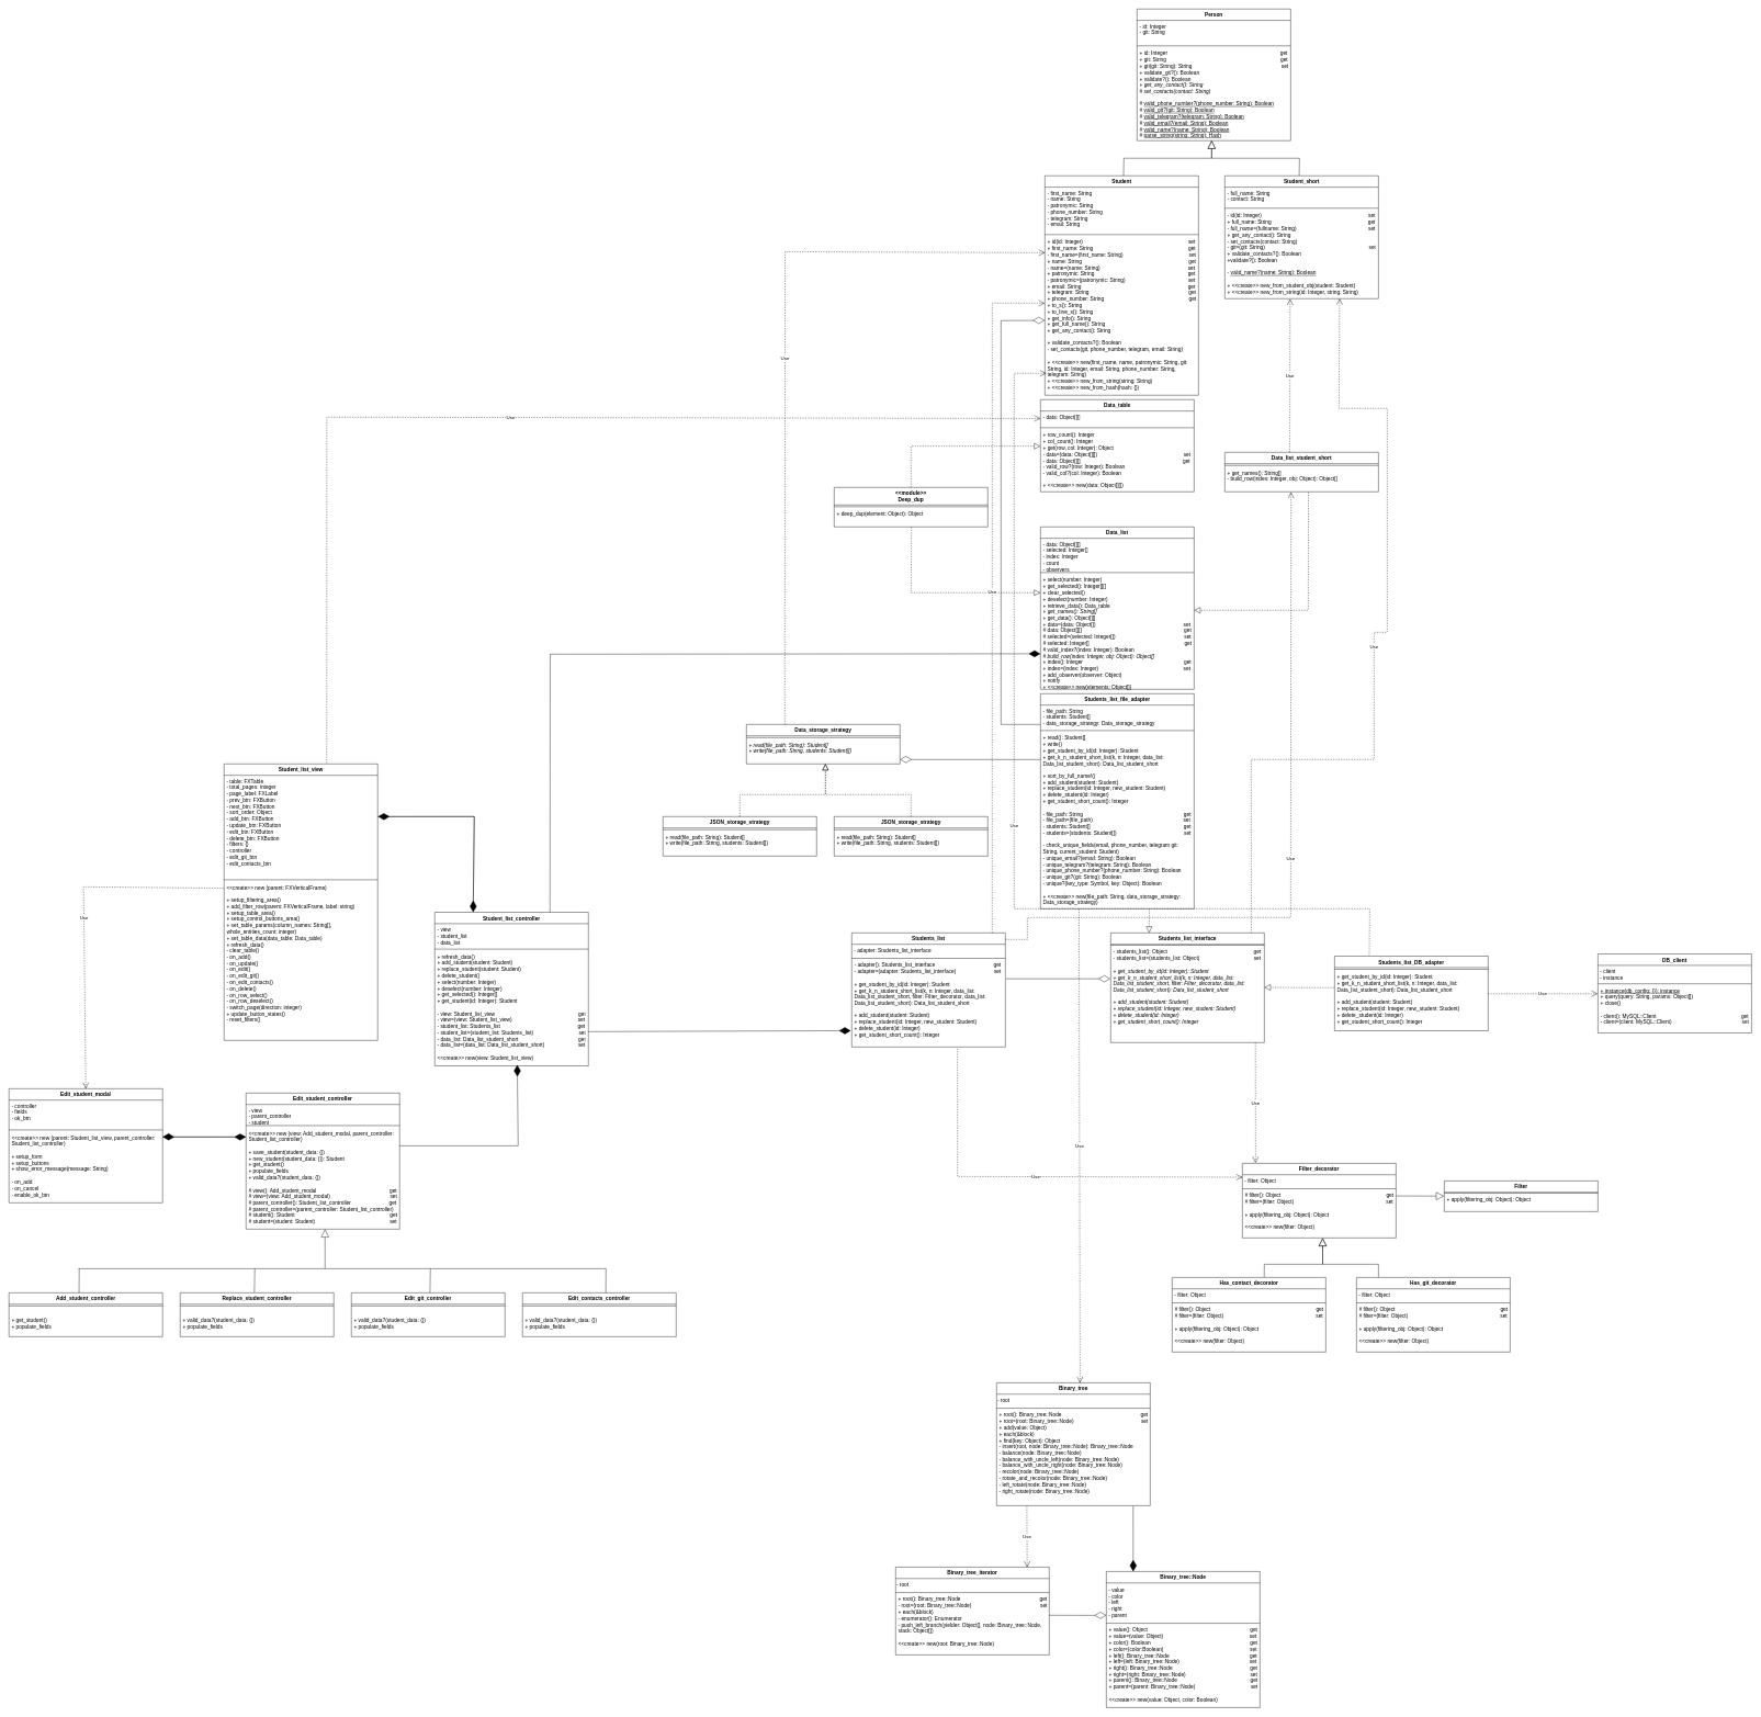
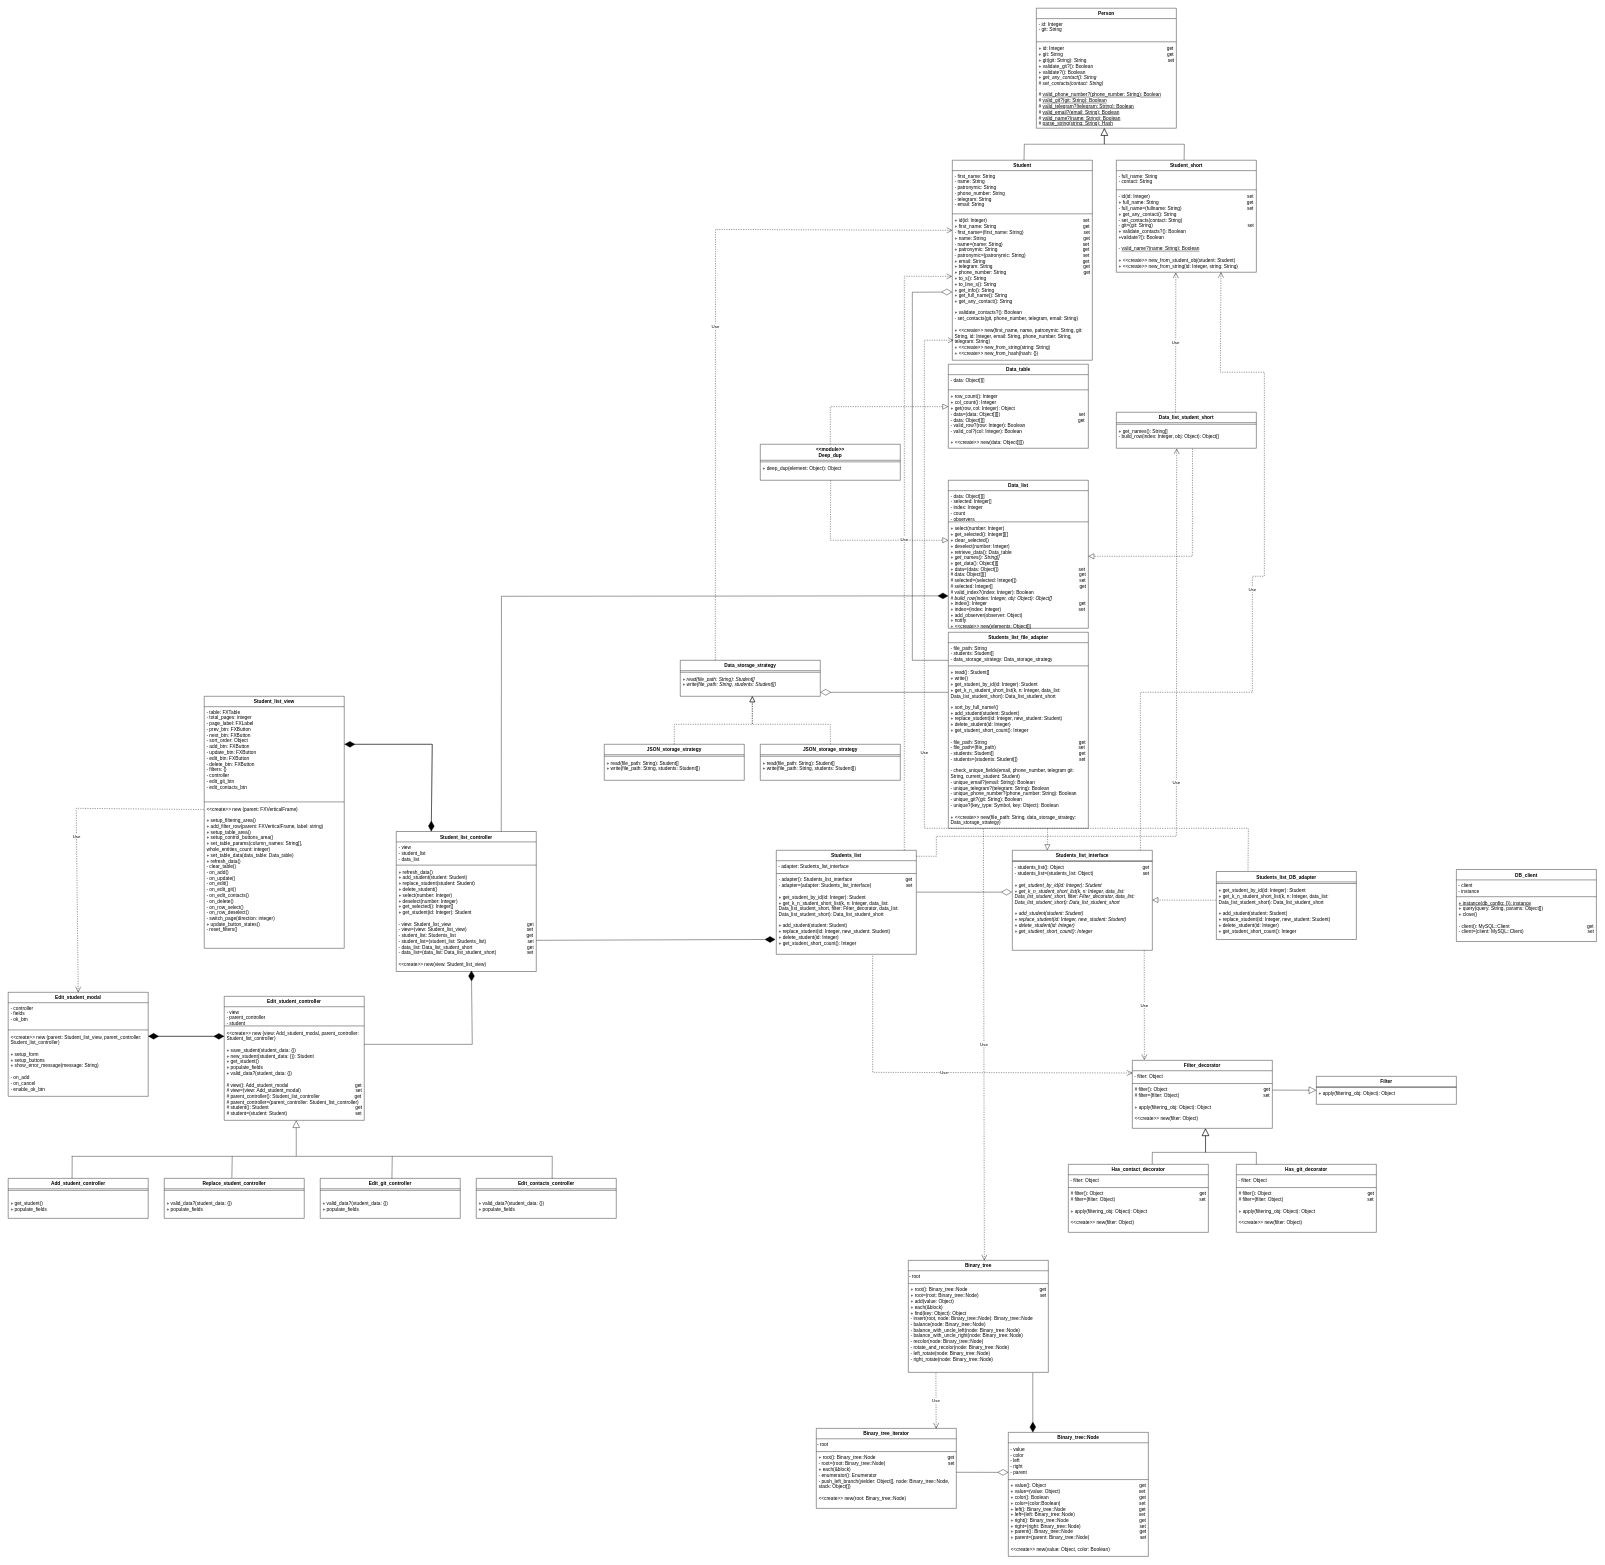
- <mxCell id="122" value="Use" style="endArrow=open;endSize=12;dashed=1;html=1;rounded=0;exitX=0.668;exitY=-0.003;exitDx=0;exitDy=0;exitPerimeter=0;entryX=0;entryY=0.5;entryDx=0;entryDy=0;" edge="1" parent="1" source="116" target="17"><mxGeometry width="160" relative="1" as="geometry"><mxPoint x="750" y="1590" as="sourcePoint" /><mxPoint x="1050" y="1060" as="targetPoint" /><Array as="points"><mxPoint x="744" y="950" /></Array></mxGeometry></mxCell>
- <mxCell id="61" value="Use" style="endArrow=open;endSize=12;dashed=1;html=1;rounded=0;exitX=0.998;exitY=0.38;exitDx=0;exitDy=0;exitPerimeter=0;entryX=-0.002;entryY=0.188;entryDx=0;entryDy=0;entryPerimeter=0;" edge="1" parent="1" source="55" target="60"><mxGeometry width="160" relative="1" as="geometry"><mxPoint x="3000" y="2010" as="sourcePoint" /><mxPoint x="3160" y="2010" as="targetPoint" /></mxGeometry></mxCell>
